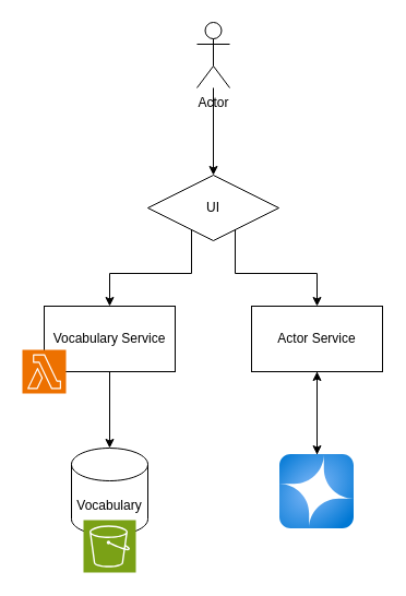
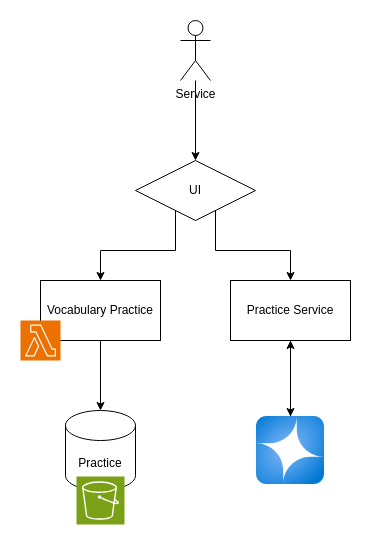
- <mxCell id="3" value="Actor" style="shape=umlActor;verticalLabelPosition=bottom;verticalAlign=top;html=1;outlineConnect=0;" parent="1" vertex="1"><mxGeometry x="180" y="20" width="30" height="60" as="geometry" /></mxCell>
+ <mxCell id="3" value="Service" style="shape=umlActor;verticalLabelPosition=bottom;verticalAlign=top;html=1;outlineConnect=0;" parent="1" vertex="1"><mxGeometry x="180" y="20" width="30" height="60" as="geometry" /></mxCell>
- <mxCell id="9" value="Vocabulary Service" style="rounded=0;whiteSpace=wrap;html=1;" parent="1" vertex="1"><mxGeometry x="40" y="280" width="120" height="60" as="geometry" /></mxCell>
+ <mxCell id="9" value="Vocabulary Practice" style="rounded=0;whiteSpace=wrap;html=1;" parent="1" vertex="1"><mxGeometry x="40" y="280" width="120" height="60" as="geometry" /></mxCell>
- <mxCell id="11" value="Actor Service" style="rounded=0;whiteSpace=wrap;html=1;" parent="1" vertex="1"><mxGeometry x="230" y="280" width="120" height="60" as="geometry" /></mxCell>
+ <mxCell id="11" value="Practice Service" style="rounded=0;whiteSpace=wrap;html=1;" parent="1" vertex="1"><mxGeometry x="230" y="280" width="120" height="60" as="geometry" /></mxCell>
- <mxCell id="7" value="Vocabulary" style="shape=cylinder3;whiteSpace=wrap;html=1;boundedLbl=1;backgroundOutline=1;size=15;" parent="1" vertex="1"><mxGeometry x="65" y="410" width="70" height="80" as="geometry" /></mxCell>
+ <mxCell id="7" value="Practice" style="shape=cylinder3;whiteSpace=wrap;html=1;boundedLbl=1;backgroundOutline=1;size=15;" parent="1" vertex="1"><mxGeometry x="65" y="410" width="70" height="80" as="geometry" /></mxCell>
